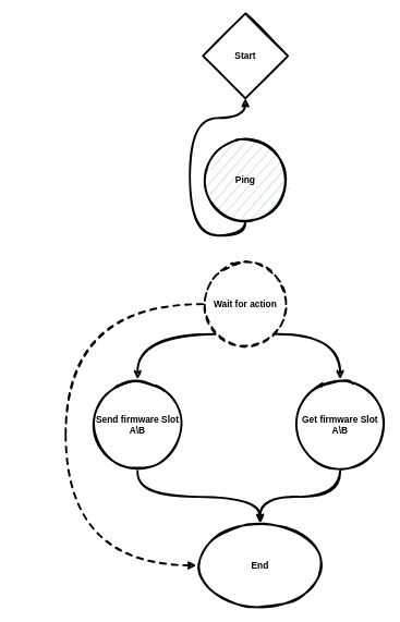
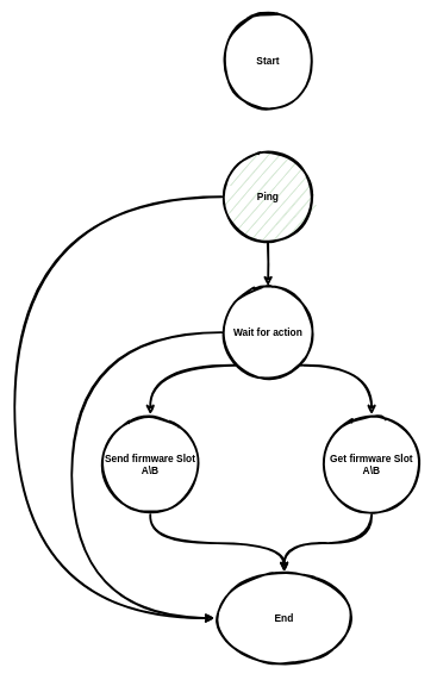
- <mxCell id="2" value="Start" style="rhombus;whiteSpace=wrap;html=1;aspect=fixed;strokeWidth=3;fontStyle=1;fontSize=14;sketch=1;" vertex="1" parent="1"><mxGeometry x="310" y="20" width="130" height="130" as="geometry" /></mxCell>
+ <mxCell id="2" value="Start" style="ellipse;whiteSpace=wrap;html=1;aspect=fixed;strokeWidth=3;fontStyle=1;fontSize=14;sketch=1;" vertex="1" parent="1"><mxGeometry x="310" y="20" width="130" height="130" as="geometry" /></mxCell>
- <mxCell id="4" style="edgeStyle=orthogonalEdgeStyle;curved=1;rounded=0;orthogonalLoop=1;jettySize=auto;html=1;exitX=0.5;exitY=1;exitDx=0;exitDy=0;strokeWidth=3;fontStyle=1;fontSize=14;sketch=1;" edge="1" parent="1" source="5" target="2"><mxGeometry relative="1" as="geometry" /></mxCell>
+ <mxCell id="4" style="edgeStyle=orthogonalEdgeStyle;curved=1;rounded=0;orthogonalLoop=1;jettySize=auto;html=1;exitX=0.5;exitY=1;exitDx=0;exitDy=0;strokeWidth=3;fontStyle=1;fontSize=14;sketch=1;" edge="1" parent="1" source="5" target="9"><mxGeometry relative="1" as="geometry" /></mxCell>
- <mxCell id="9" value="Wait for action" style="ellipse;whiteSpace=wrap;html=1;aspect=fixed;strokeWidth=3;fontStyle=1;fontSize=14;sketch=1;dashed=1;" vertex="1" parent="1"><mxGeometry x="310" y="400" width="130" height="130" as="geometry" /></mxCell>
+ <mxCell id="9" value="Wait for action" style="ellipse;whiteSpace=wrap;html=1;aspect=fixed;strokeWidth=3;fontStyle=1;fontSize=14;sketch=1;" vertex="1" parent="1"><mxGeometry x="310" y="400" width="130" height="130" as="geometry" /></mxCell>
- <mxCell id="8" style="edgeStyle=orthogonalEdgeStyle;curved=1;rounded=0;orthogonalLoop=1;jettySize=auto;html=1;exitX=0;exitY=0.5;exitDx=0;exitDy=0;entryX=0;entryY=0.5;entryDx=0;entryDy=0;strokeWidth=3;fontStyle=1;fontSize=14;sketch=1;dashed=1;" edge="1" parent="1" source="9" target="14"><mxGeometry relative="1" as="geometry"><Array as="points"><mxPoint x="100" y="465" /><mxPoint x="100" y="865" /></Array></mxGeometry></mxCell>
+ <mxCell id="8" style="edgeStyle=orthogonalEdgeStyle;curved=1;rounded=0;orthogonalLoop=1;jettySize=auto;html=1;exitX=0;exitY=0.5;exitDx=0;exitDy=0;entryX=0;entryY=0.5;entryDx=0;entryDy=0;strokeWidth=3;fontStyle=1;fontSize=14;sketch=1;" edge="1" parent="1" source="9" target="14"><mxGeometry relative="1" as="geometry"><Array as="points"><mxPoint x="100" y="465" /><mxPoint x="100" y="865" /></Array></mxGeometry></mxCell>
+ <mxCell id="3" style="edgeStyle=orthogonalEdgeStyle;rounded=0;orthogonalLoop=1;jettySize=auto;html=1;exitX=0;exitY=0.5;exitDx=0;exitDy=0;entryX=0;entryY=0.5;entryDx=0;entryDy=0;curved=1;strokeWidth=3;fontStyle=1;fontSize=14;sketch=1;" edge="1" parent="1" source="5" target="14"><mxGeometry relative="1" as="geometry"><Array as="points"><mxPoint x="20" y="275" /><mxPoint x="20" y="865" /></Array></mxGeometry></mxCell>
